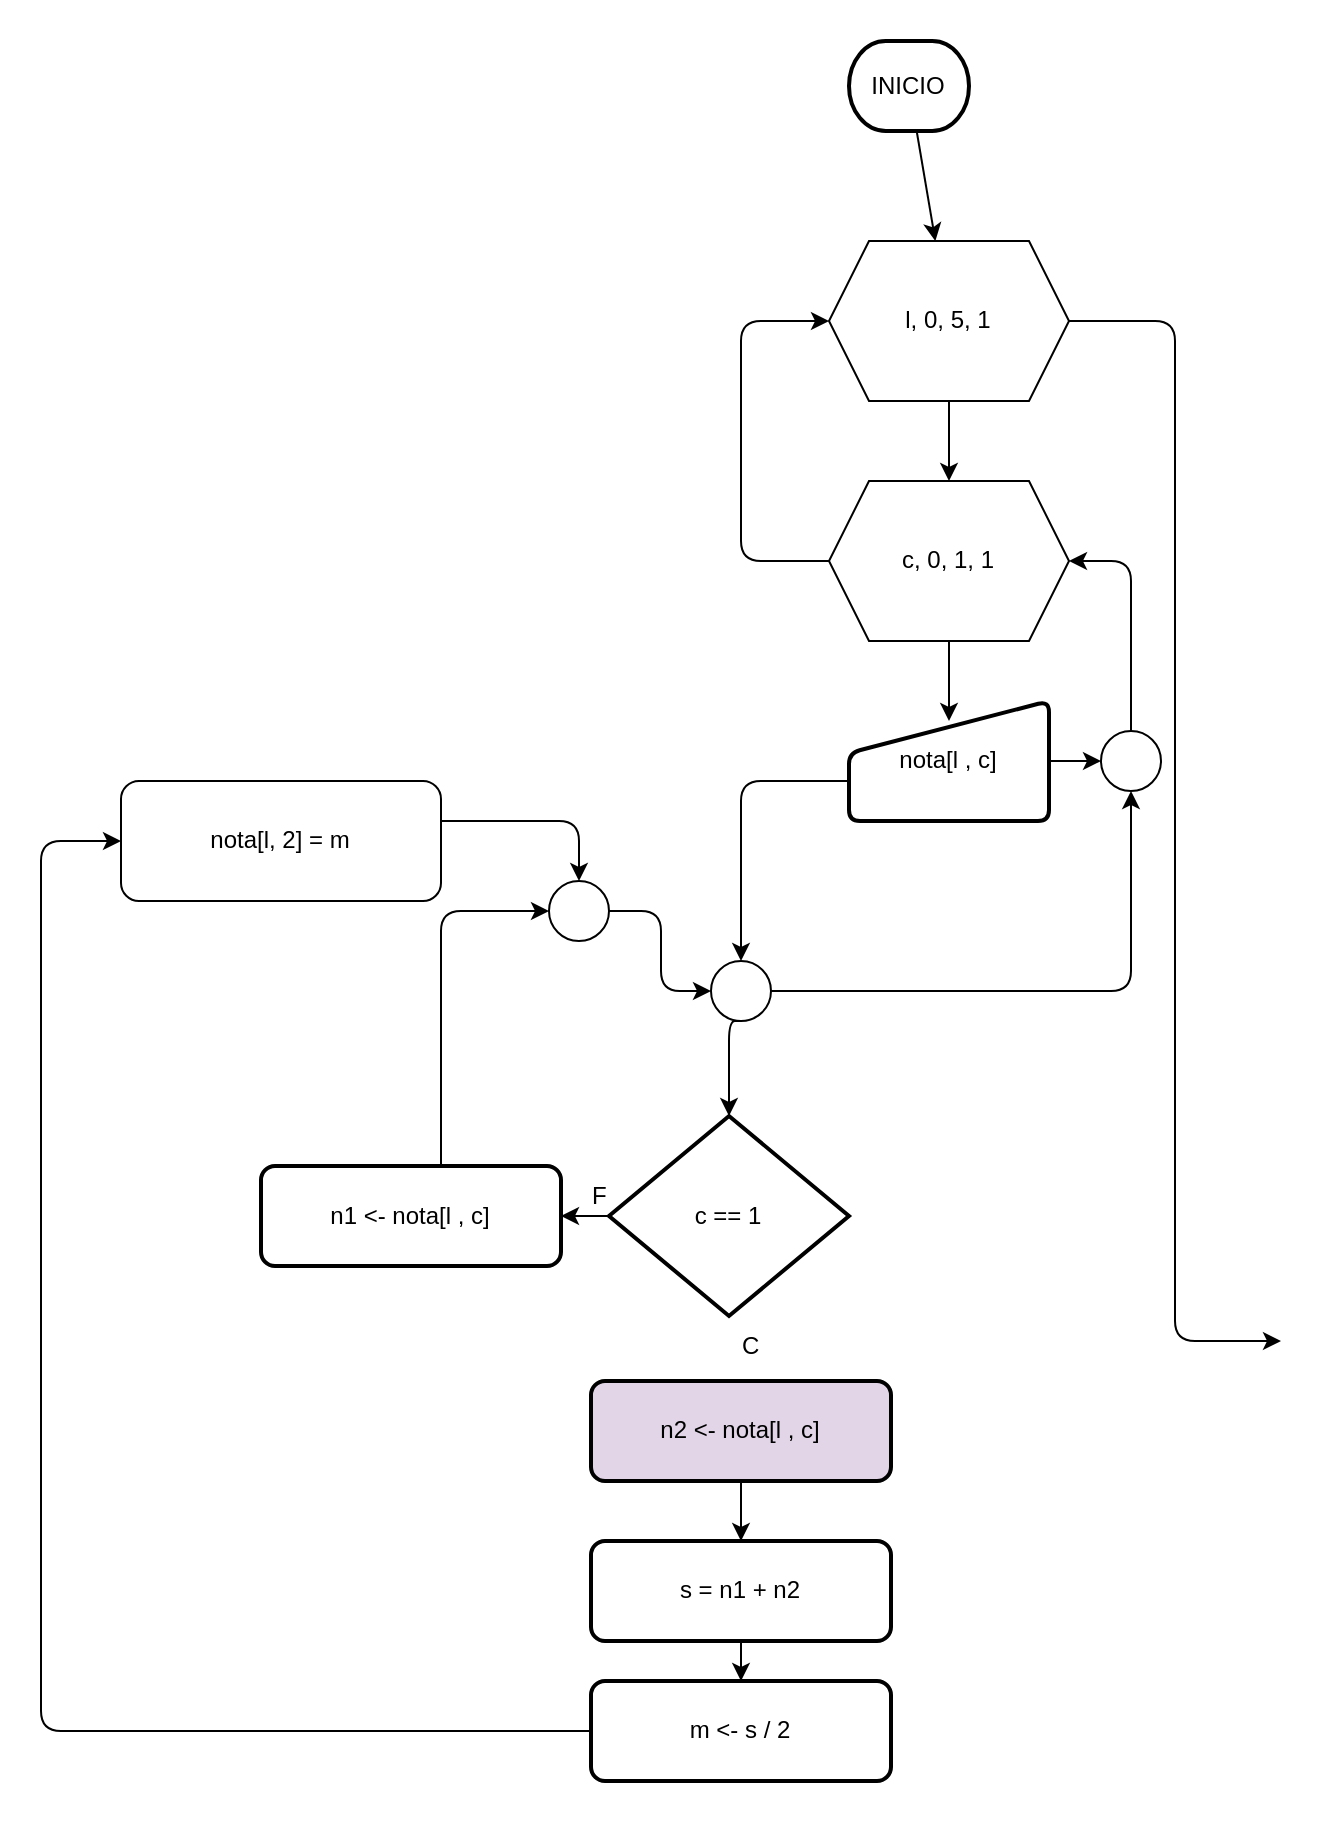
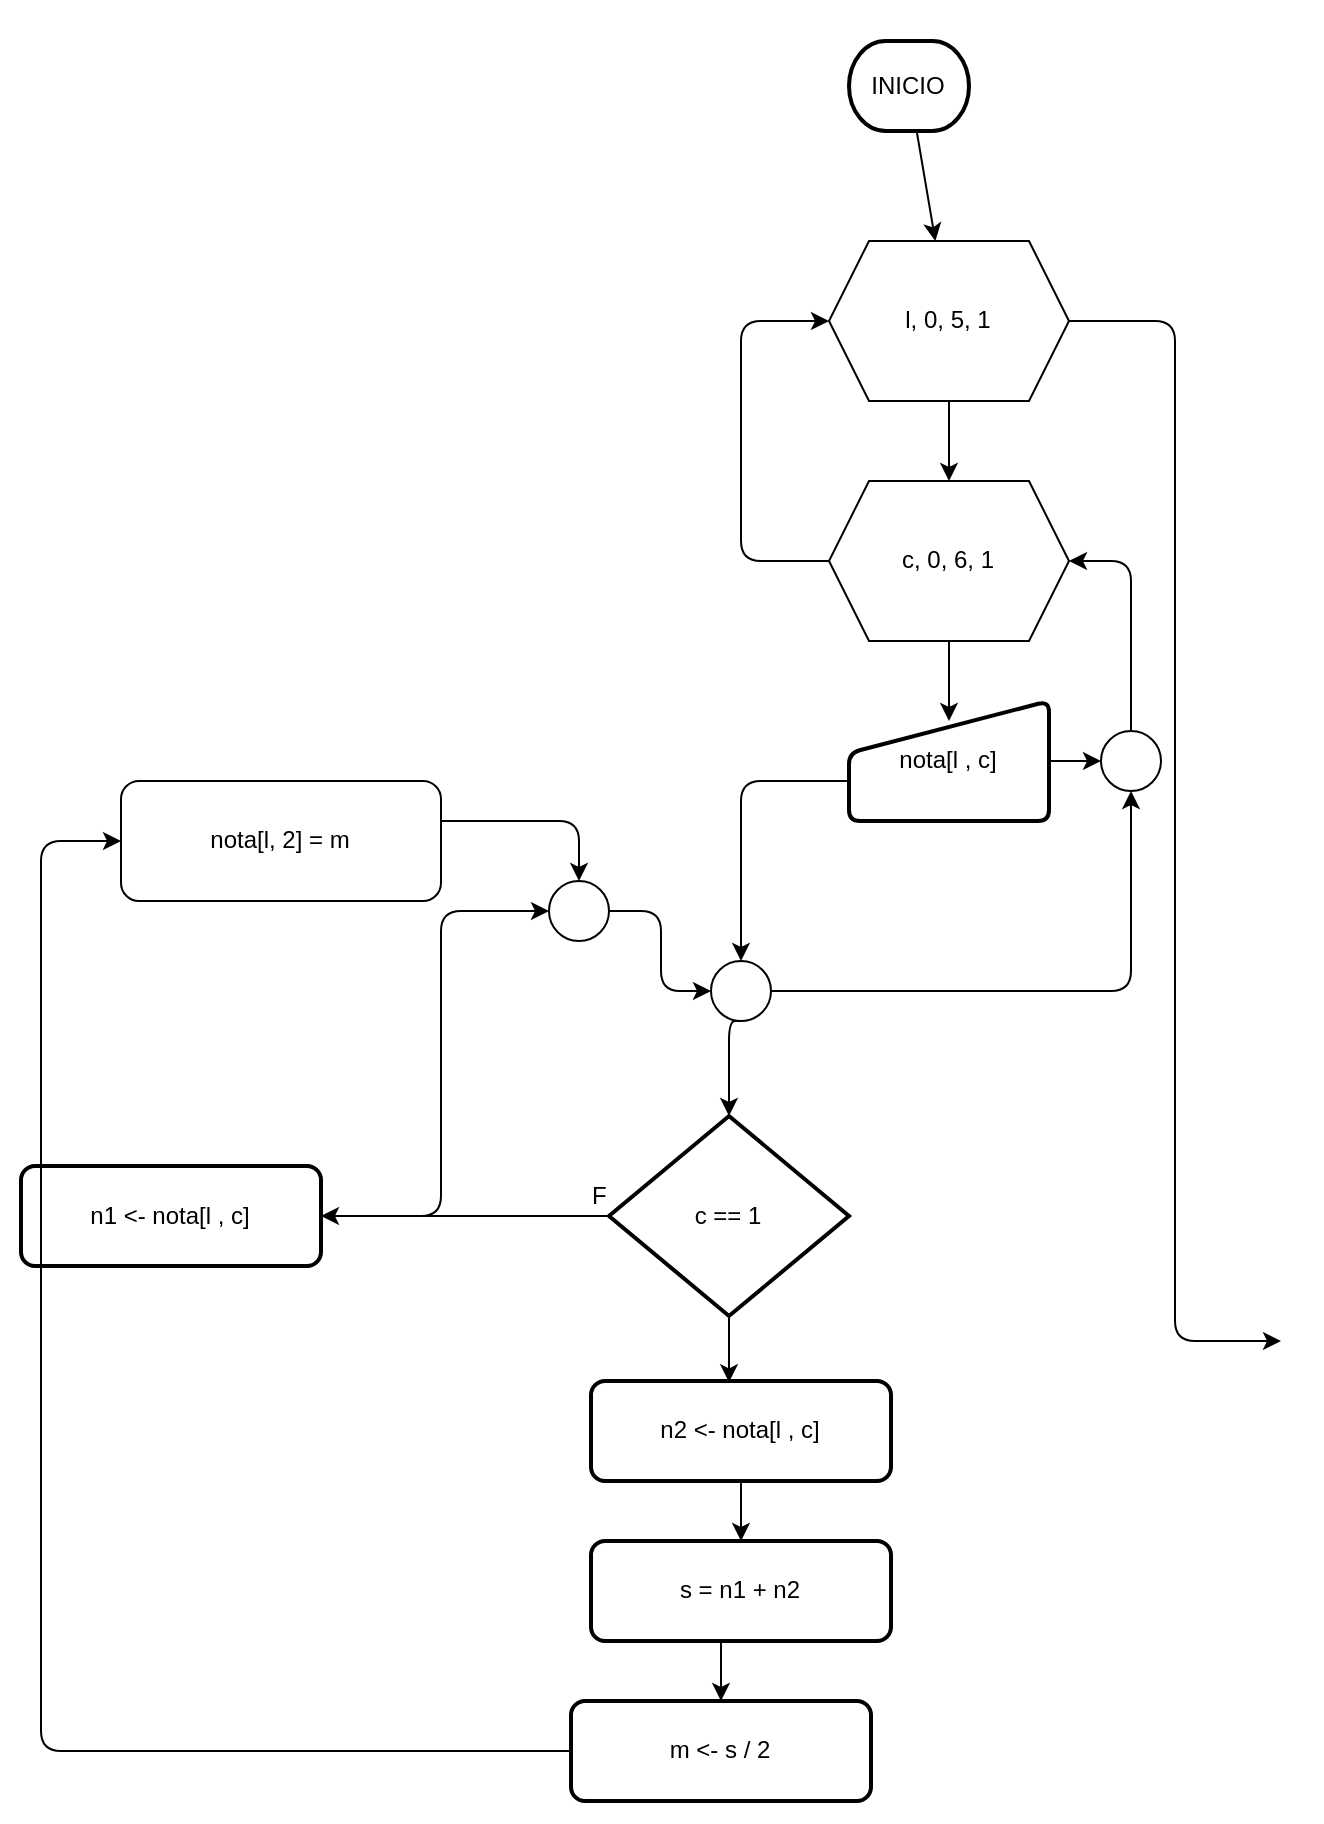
- <mxCell id="9" value="c, 0, 1, 1" style="shape=hexagon;perimeter=hexagonPerimeter2;whiteSpace=wrap;html=1;fixedSize=1;" vertex="1" parent="1"><mxGeometry x="414" y="240" width="120" height="80" as="geometry" /></mxCell>
+ <mxCell id="9" value="c, 0, 6, 1" style="shape=hexagon;perimeter=hexagonPerimeter2;whiteSpace=wrap;html=1;fixedSize=1;" vertex="1" parent="1"><mxGeometry x="414" y="240" width="120" height="80" as="geometry" /></mxCell>
- <mxCell id="16" value="n1 &amp;lt;- nota[l , c]" style="rounded=1;whiteSpace=wrap;html=1;absoluteArcSize=1;arcSize=14;strokeWidth=2;" vertex="1" parent="1"><mxGeometry x="130" y="582.5" width="150" height="50" as="geometry" /></mxCell>
+ <mxCell id="16" value="n1 &amp;lt;- nota[l , c]" style="rounded=1;whiteSpace=wrap;html=1;absoluteArcSize=1;arcSize=14;strokeWidth=2;" vertex="1" parent="1"><mxGeometry x="10" y="582.5" width="150" height="50" as="geometry" /></mxCell>
+ <mxCell id="18" style="edgeStyle=elbowEdgeStyle;html=1;exitX=0.5;exitY=1;exitDx=0;exitDy=0;exitPerimeter=0;entryX=0.461;entryY=0.013;entryDx=0;entryDy=0;entryPerimeter=0;" edge="1" parent="1" source="19" target="21"><mxGeometry relative="1" as="geometry"><mxPoint x="370" y="690" as="targetPoint" /></mxGeometry></mxCell>
- <mxCell id="27" value="C" style="text;strokeColor=none;fillColor=none;align=left;verticalAlign=middle;spacingLeft=4;spacingRight=4;overflow=hidden;points=[[0,0.5],[1,0.5]];portConstraint=eastwest;rotatable=0;whiteSpace=wrap;html=1;" vertex="1" parent="1"><mxGeometry x="365" y="657.5" width="80" height="30" as="geometry" /></mxCell>
- <mxCell id="21" value="n2 &amp;lt;- nota[l , c]" style="rounded=1;whiteSpace=wrap;html=1;absoluteArcSize=1;arcSize=14;strokeWidth=2;fillColor=#e1d5e7;" vertex="1" parent="1"><mxGeometry x="295" y="690" width="150" height="50" as="geometry" /></mxCell>
+ <mxCell id="21" value="n2 &amp;lt;- nota[l , c]" style="rounded=1;whiteSpace=wrap;html=1;absoluteArcSize=1;arcSize=14;strokeWidth=2;" vertex="1" parent="1"><mxGeometry x="295" y="690" width="150" height="50" as="geometry" /></mxCell>
- <mxCell id="25" value="m &amp;lt;- s / 2" style="rounded=1;whiteSpace=wrap;html=1;absoluteArcSize=1;arcSize=14;strokeWidth=2;" vertex="1" parent="1"><mxGeometry x="295" y="840" width="150" height="50" as="geometry" /></mxCell>
+ <mxCell id="25" value="m &amp;lt;- s / 2" style="rounded=1;whiteSpace=wrap;html=1;absoluteArcSize=1;arcSize=14;strokeWidth=2;" vertex="1" parent="1"><mxGeometry x="285" y="850" width="150" height="50" as="geometry" /></mxCell>
